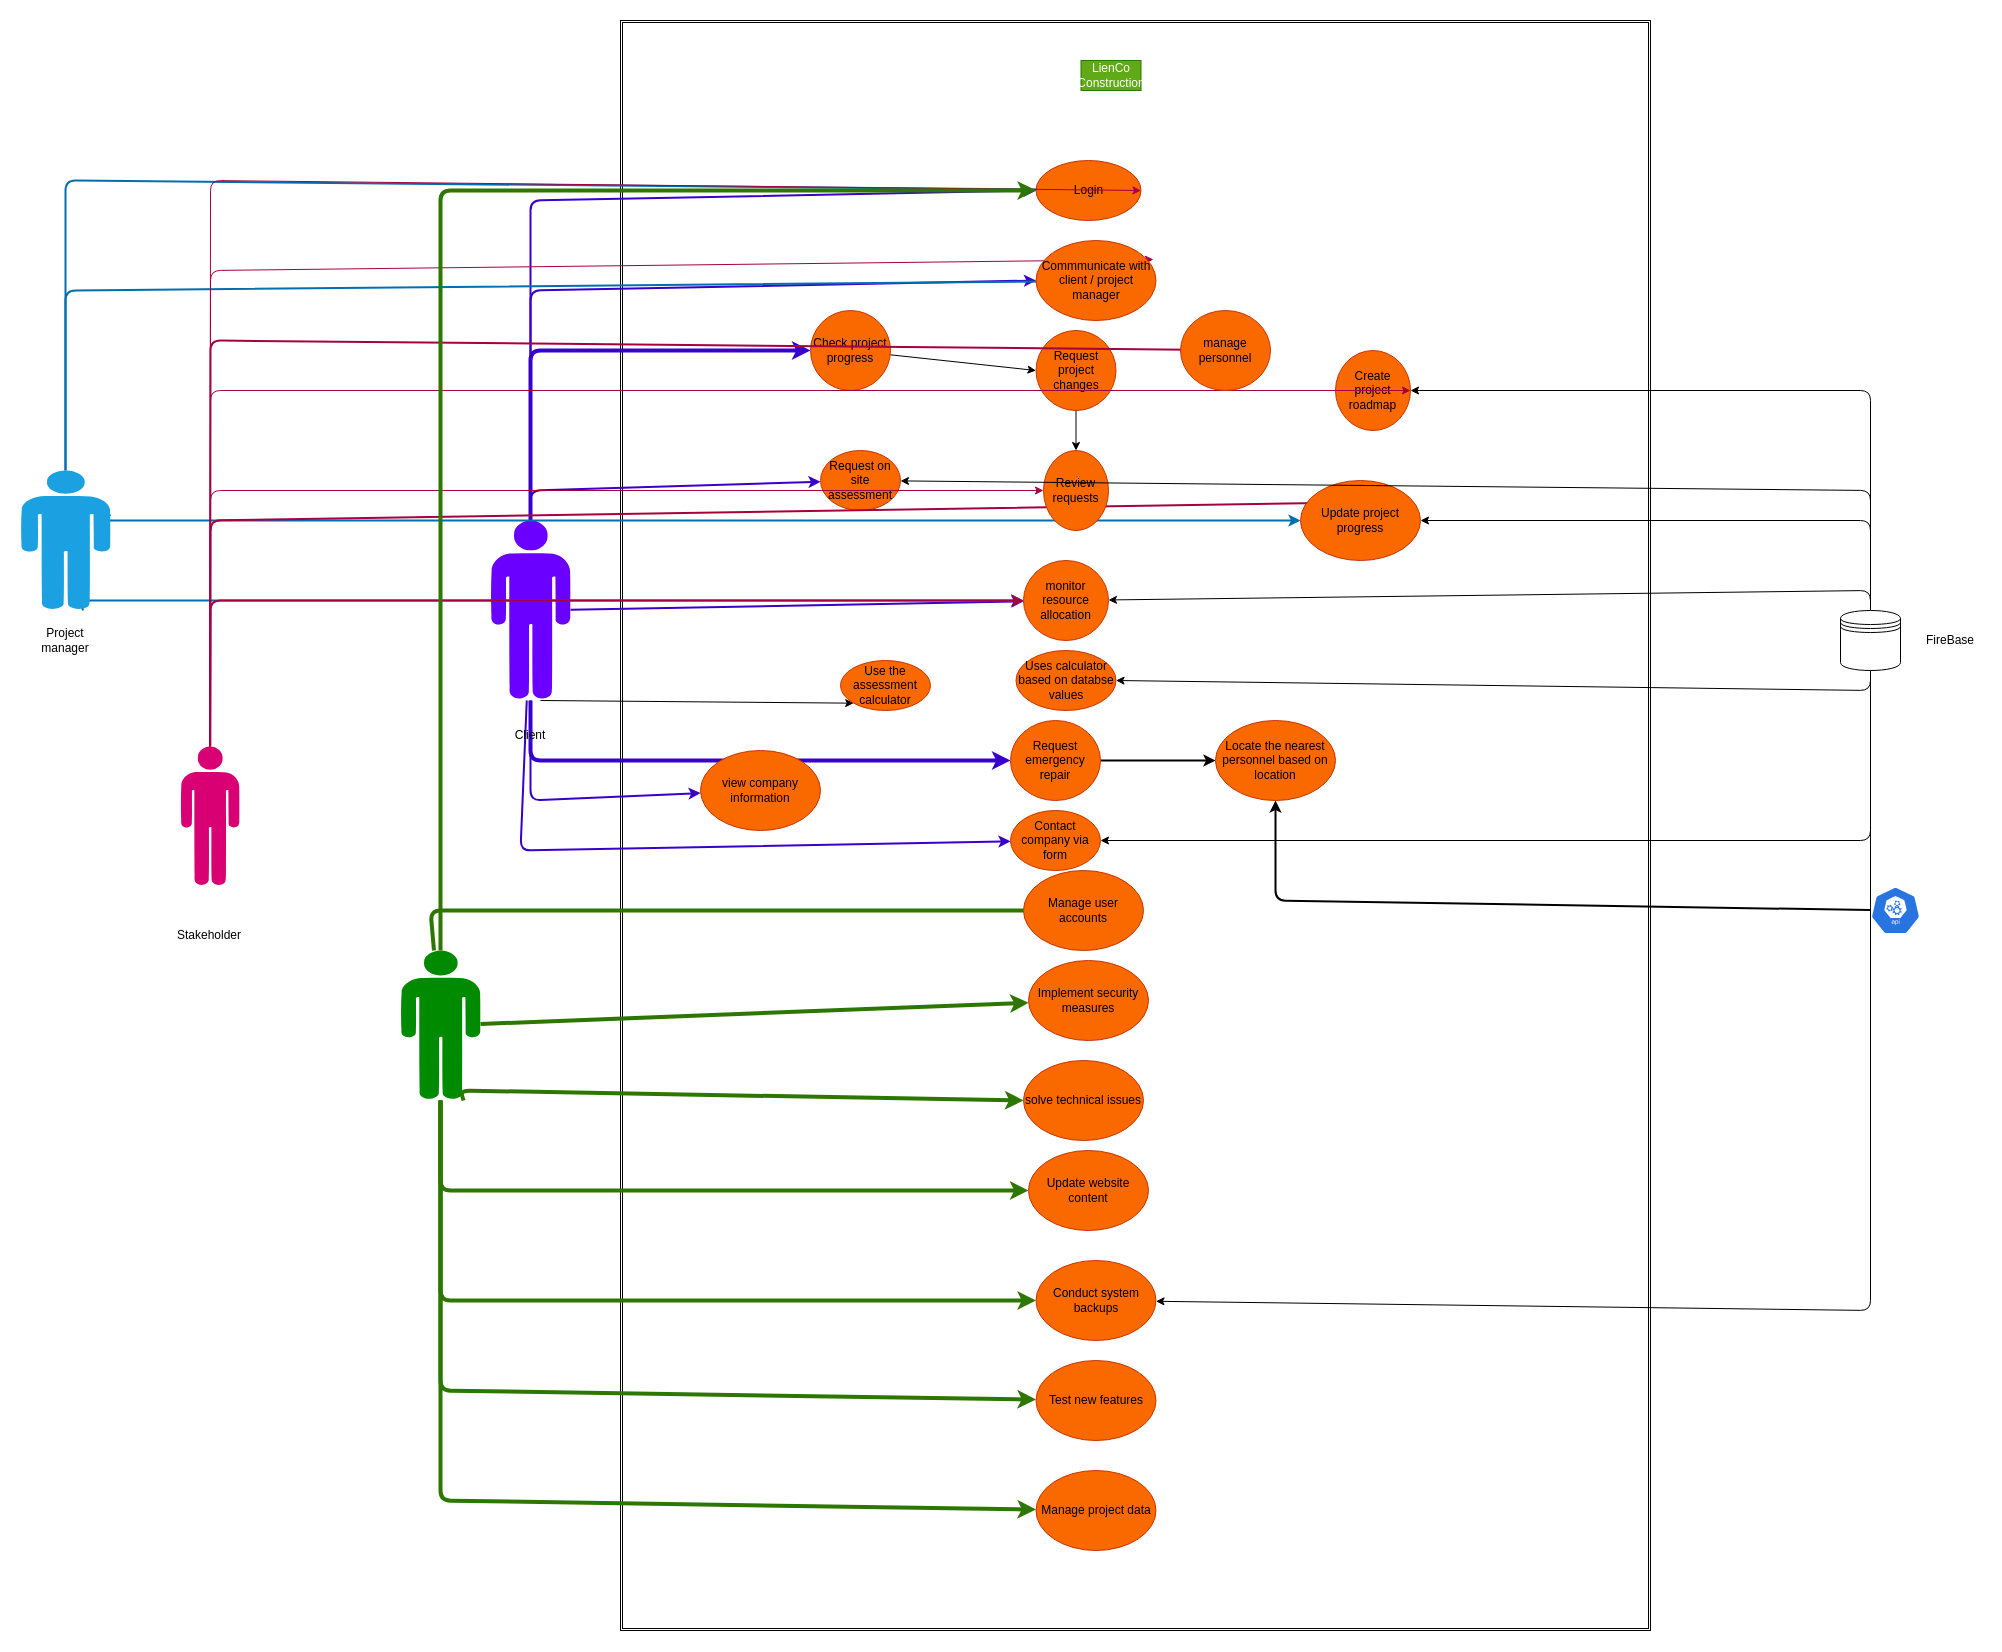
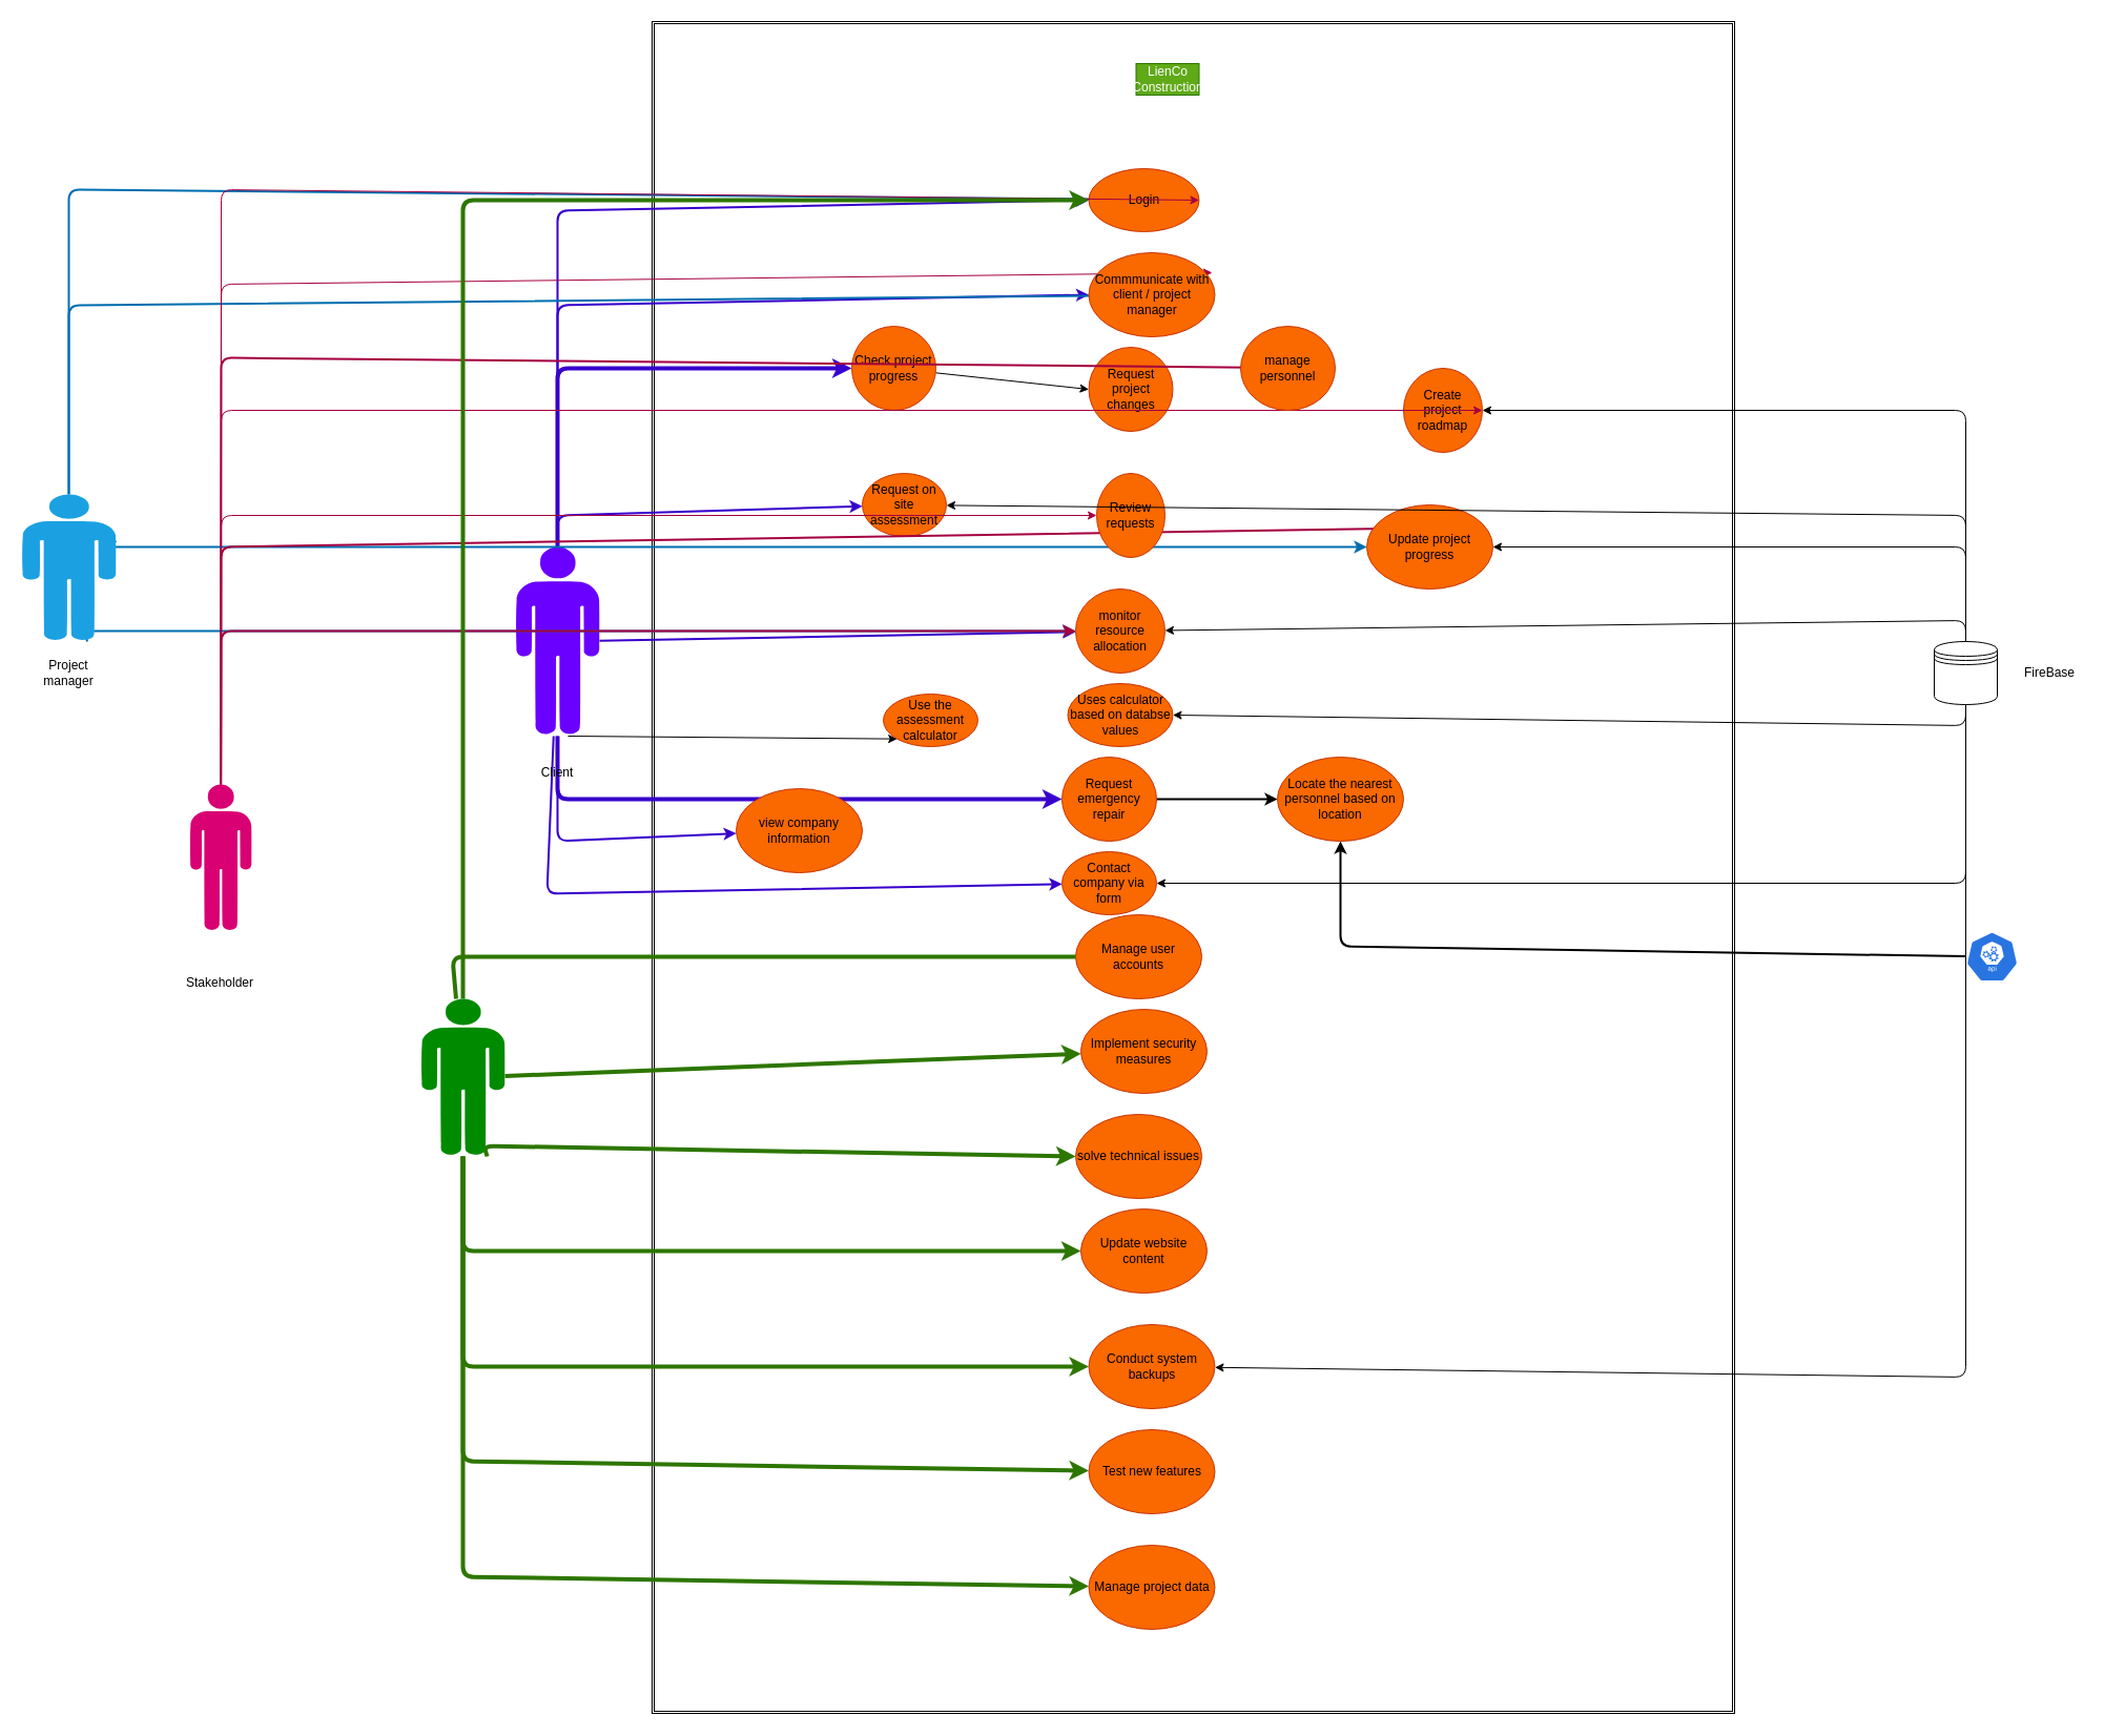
- <mxCell id="29" style="edgeStyle=none;html=1;" parent="1" source="30" target="40" edge="1"><mxGeometry relative="1" as="geometry" /></mxCell>
